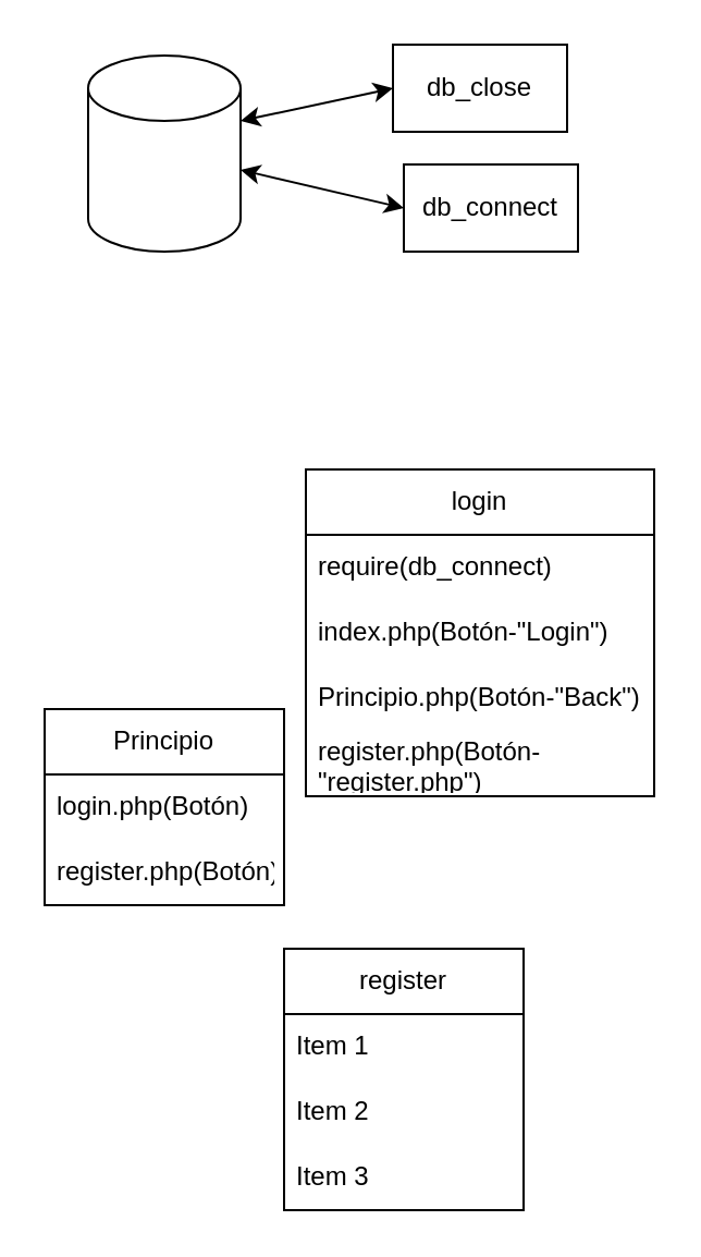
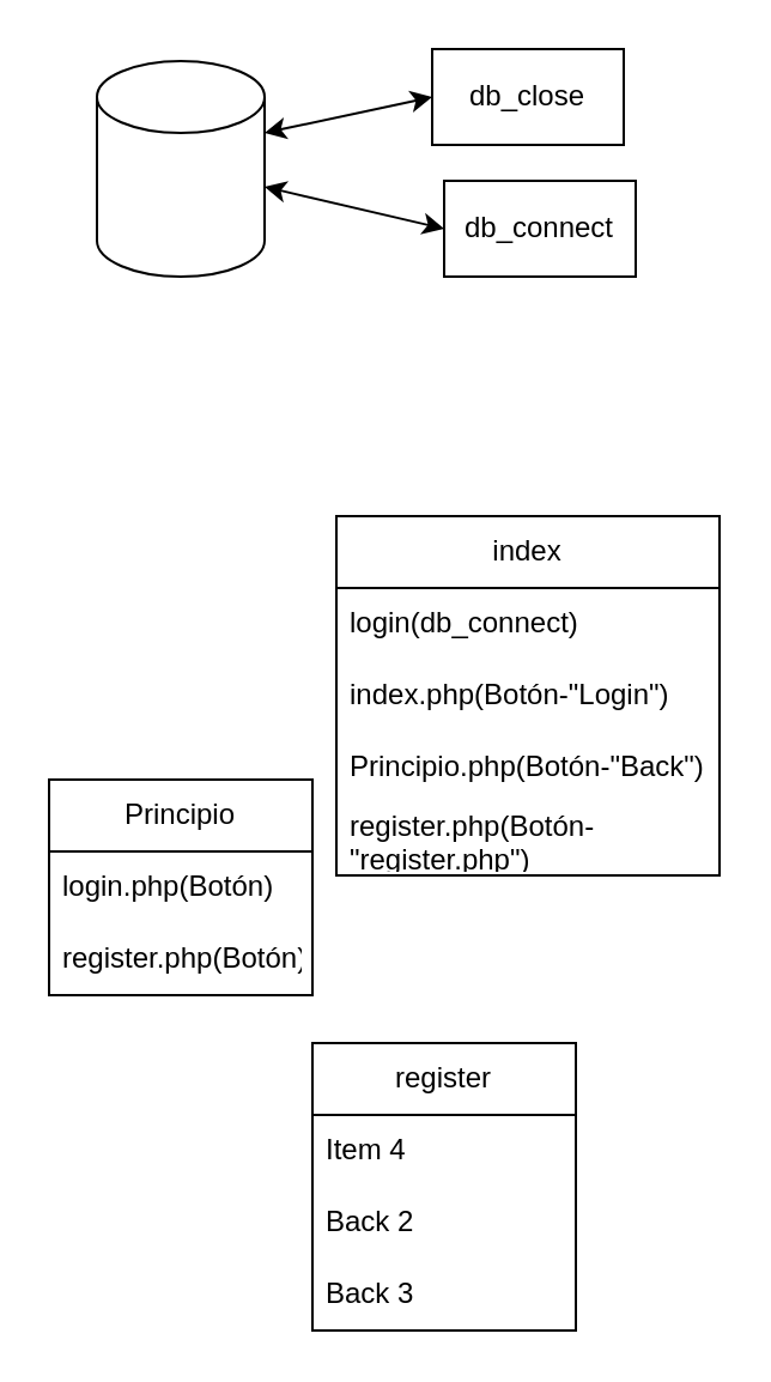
- <mxCell id="6" value="login" style="swimlane;fontStyle=0;childLayout=stackLayout;horizontal=1;startSize=30;horizontalStack=0;resizeParent=1;resizeParentMax=0;resizeLast=0;collapsible=1;marginBottom=0;whiteSpace=wrap;html=1;" vertex="1" parent="1"><mxGeometry x="140" y="215" width="160" height="150" as="geometry" /></mxCell>
+ <mxCell id="6" value="index" style="swimlane;fontStyle=0;childLayout=stackLayout;horizontal=1;startSize=30;horizontalStack=0;resizeParent=1;resizeParentMax=0;resizeLast=0;collapsible=1;marginBottom=0;whiteSpace=wrap;html=1;" vertex="1" parent="1"><mxGeometry x="140" y="215" width="160" height="150" as="geometry" /></mxCell>
- <mxCell id="7" value="require(db_connect)" style="text;strokeColor=none;fillColor=none;align=left;verticalAlign=middle;spacingLeft=4;spacingRight=4;overflow=hidden;points=[[0,0.5],[1,0.5]];portConstraint=eastwest;rotatable=0;whiteSpace=wrap;html=1;" vertex="1" parent="6"><mxGeometry y="30" width="160" height="30" as="geometry" /></mxCell>
+ <mxCell id="7" value="login(db_connect)" style="text;strokeColor=none;fillColor=none;align=left;verticalAlign=middle;spacingLeft=4;spacingRight=4;overflow=hidden;points=[[0,0.5],[1,0.5]];portConstraint=eastwest;rotatable=0;whiteSpace=wrap;html=1;" vertex="1" parent="6"><mxGeometry y="30" width="160" height="30" as="geometry" /></mxCell>
- <mxCell id="12" value="Item 1" style="text;strokeColor=none;fillColor=none;align=left;verticalAlign=middle;spacingLeft=4;spacingRight=4;overflow=hidden;points=[[0,0.5],[1,0.5]];portConstraint=eastwest;rotatable=0;whiteSpace=wrap;html=1;" vertex="1" parent="11"><mxGeometry y="30" width="110" height="30" as="geometry" /></mxCell>
+ <mxCell id="12" value="Item 4" style="text;strokeColor=none;fillColor=none;align=left;verticalAlign=middle;spacingLeft=4;spacingRight=4;overflow=hidden;points=[[0,0.5],[1,0.5]];portConstraint=eastwest;rotatable=0;whiteSpace=wrap;html=1;" vertex="1" parent="11"><mxGeometry y="30" width="110" height="30" as="geometry" /></mxCell>
- <mxCell id="13" value="Item 2" style="text;strokeColor=none;fillColor=none;align=left;verticalAlign=middle;spacingLeft=4;spacingRight=4;overflow=hidden;points=[[0,0.5],[1,0.5]];portConstraint=eastwest;rotatable=0;whiteSpace=wrap;html=1;" vertex="1" parent="11"><mxGeometry y="60" width="110" height="30" as="geometry" /></mxCell>
+ <mxCell id="13" value="Back 2" style="text;strokeColor=none;fillColor=none;align=left;verticalAlign=middle;spacingLeft=4;spacingRight=4;overflow=hidden;points=[[0,0.5],[1,0.5]];portConstraint=eastwest;rotatable=0;whiteSpace=wrap;html=1;" vertex="1" parent="11"><mxGeometry y="60" width="110" height="30" as="geometry" /></mxCell>
- <mxCell id="14" value="Item 3" style="text;strokeColor=none;fillColor=none;align=left;verticalAlign=middle;spacingLeft=4;spacingRight=4;overflow=hidden;points=[[0,0.5],[1,0.5]];portConstraint=eastwest;rotatable=0;whiteSpace=wrap;html=1;" vertex="1" parent="11"><mxGeometry y="90" width="110" height="30" as="geometry" /></mxCell>
+ <mxCell id="14" value="Back 3" style="text;strokeColor=none;fillColor=none;align=left;verticalAlign=middle;spacingLeft=4;spacingRight=4;overflow=hidden;points=[[0,0.5],[1,0.5]];portConstraint=eastwest;rotatable=0;whiteSpace=wrap;html=1;" vertex="1" parent="11"><mxGeometry y="90" width="110" height="30" as="geometry" /></mxCell>
